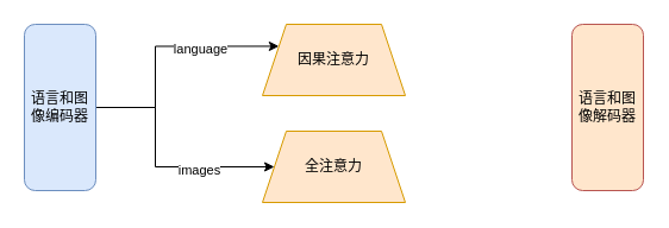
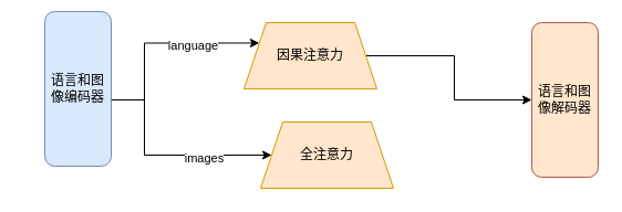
+ <mxCell id="7" style="edgeStyle=orthogonalEdgeStyle;rounded=0;orthogonalLoop=1;jettySize=auto;html=1;entryX=0;entryY=0.5;entryDx=0;entryDy=0;" parent="1" source="8" target="10" edge="1"><mxGeometry relative="1" as="geometry" /></mxCell>
- <mxCell id="6" value="语言和图像编码器" style="rounded=1;whiteSpace=wrap;html=1;fillColor=#dae8fc;strokeColor=#6c8ebf;" parent="1" vertex="1"><mxGeometry x="20" y="20" width="60" height="140" as="geometry" /></mxCell>
+ <mxCell id="6" value="语言和图像编码器" style="rounded=1;whiteSpace=wrap;html=1;fillColor=#dae8fc;strokeColor=#6c8ebf;" parent="1" vertex="1"><mxGeometry x="40" y="10" width="60" height="140" as="geometry" /></mxCell>
- <mxCell id="9" value="&lt;div style=&quot;text-align: left;&quot;&gt;全注意力&lt;/div&gt;" style="shape=trapezoid;perimeter=trapezoidPerimeter;whiteSpace=wrap;html=1;fixedSize=1;fillColor=#ffe6cc;strokeColor=#d79b00;" parent="1" vertex="1"><mxGeometry x="220" y="110" width="120" height="60" as="geometry" /></mxCell>
+ <mxCell id="9" value="&lt;div style=&quot;text-align: left;&quot;&gt;全注意力&lt;/div&gt;" style="shape=trapezoid;perimeter=trapezoidPerimeter;whiteSpace=wrap;html=1;fixedSize=1;fillColor=#ffe6cc;strokeColor=#d79b00;" parent="1" vertex="1"><mxGeometry x="235" y="110" width="120" height="60" as="geometry" /></mxCell>
